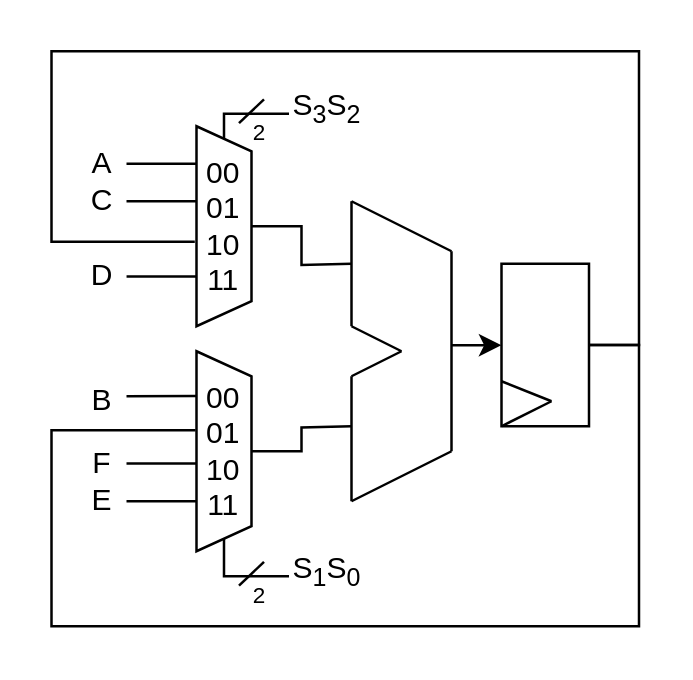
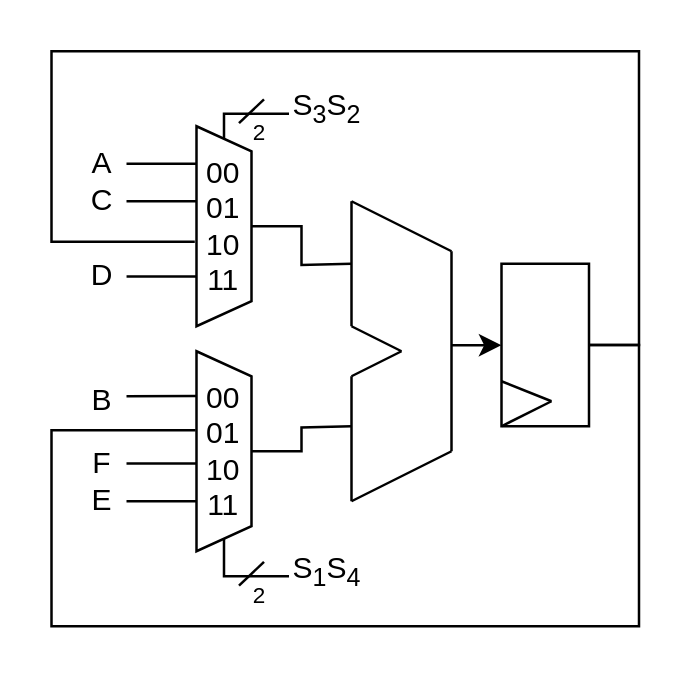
- <mxCell id="35" value="S&lt;sub&gt;1&lt;/sub&gt;S&lt;sub&gt;0&lt;/sub&gt;" style="text;html=1;align=center;verticalAlign=middle;resizable=0;points=[];autosize=1;strokeColor=none;fillColor=none;" parent="1" vertex="1"><mxGeometry x="105" y="210" width="50" height="35" as="geometry" /></mxCell>
+ <mxCell id="35" value="S&lt;sub&gt;1&lt;/sub&gt;S&lt;sub&gt;4&lt;/sub&gt;" style="text;html=1;align=center;verticalAlign=middle;resizable=0;points=[];autosize=1;strokeColor=none;fillColor=none;" parent="1" vertex="1"><mxGeometry x="105" y="210" width="50" height="35" as="geometry" /></mxCell>
